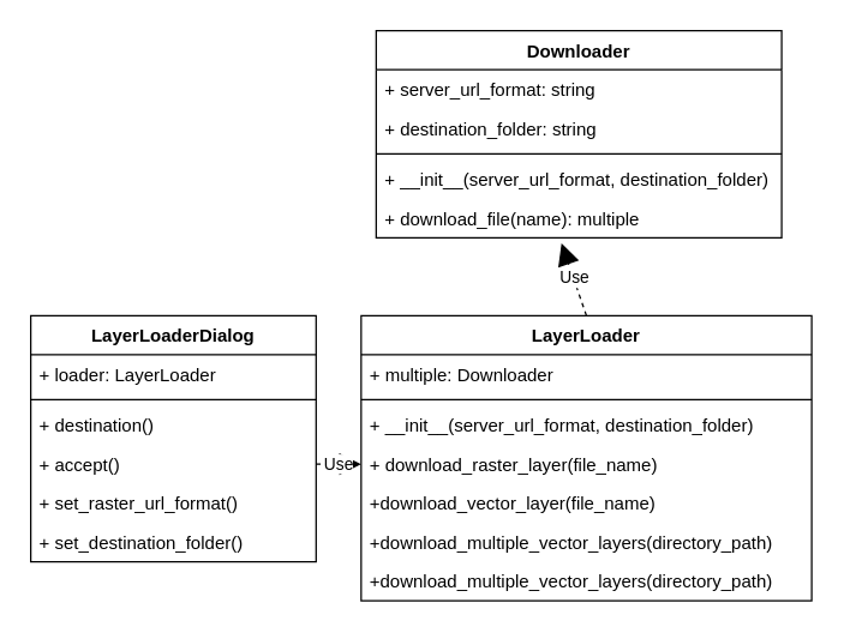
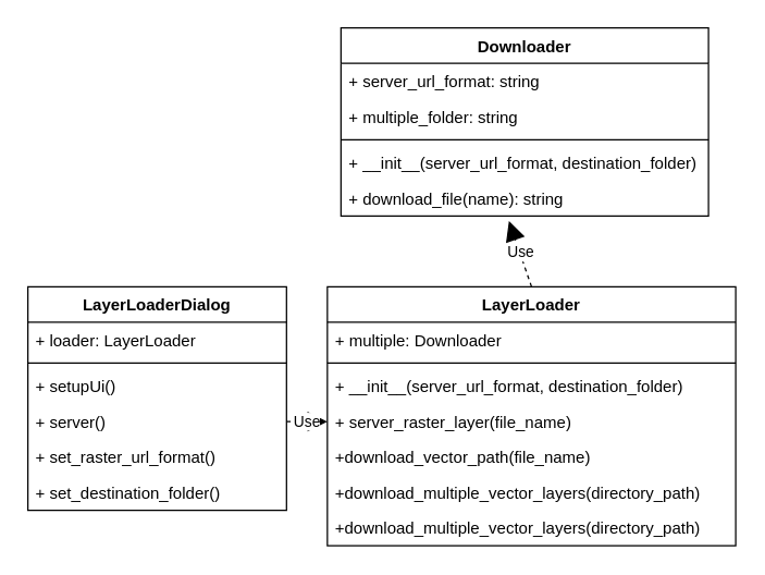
- <mxCell id="11" value="+ destination_folder: string" style="text;strokeColor=none;fillColor=none;align=left;verticalAlign=top;spacingLeft=4;spacingRight=4;overflow=hidden;rotatable=0;points=[[0,0.5],[1,0.5]];portConstraint=eastwest;" parent="9" vertex="1"><mxGeometry y="52" width="270" height="26" as="geometry" /></mxCell>
+ <mxCell id="11" value="+ multiple_folder: string" style="text;strokeColor=none;fillColor=none;align=left;verticalAlign=top;spacingLeft=4;spacingRight=4;overflow=hidden;rotatable=0;points=[[0,0.5],[1,0.5]];portConstraint=eastwest;" parent="9" vertex="1"><mxGeometry y="52" width="270" height="26" as="geometry" /></mxCell>
- <mxCell id="14" value="+ download_file(name): multiple" style="text;strokeColor=none;fillColor=none;align=left;verticalAlign=top;spacingLeft=4;spacingRight=4;overflow=hidden;rotatable=0;points=[[0,0.5],[1,0.5]];portConstraint=eastwest;" parent="9" vertex="1"><mxGeometry y="112" width="270" height="26" as="geometry" /></mxCell>
+ <mxCell id="14" value="+ download_file(name): string" style="text;strokeColor=none;fillColor=none;align=left;verticalAlign=top;spacingLeft=4;spacingRight=4;overflow=hidden;rotatable=0;points=[[0,0.5],[1,0.5]];portConstraint=eastwest;" parent="9" vertex="1"><mxGeometry y="112" width="270" height="26" as="geometry" /></mxCell>
- <mxCell id="5" value="+ destination()" style="text;strokeColor=none;fillColor=none;align=left;verticalAlign=top;spacingLeft=4;spacingRight=4;overflow=hidden;rotatable=0;points=[[0,0.5],[1,0.5]];portConstraint=eastwest;" parent="2" vertex="1"><mxGeometry y="60" width="190" height="26" as="geometry" /></mxCell>
+ <mxCell id="5" value="+ setupUi()" style="text;strokeColor=none;fillColor=none;align=left;verticalAlign=top;spacingLeft=4;spacingRight=4;overflow=hidden;rotatable=0;points=[[0,0.5],[1,0.5]];portConstraint=eastwest;" parent="2" vertex="1"><mxGeometry y="60" width="190" height="26" as="geometry" /></mxCell>
- <mxCell id="6" value="+ accept()" style="text;strokeColor=none;fillColor=none;align=left;verticalAlign=top;spacingLeft=4;spacingRight=4;overflow=hidden;rotatable=0;points=[[0,0.5],[1,0.5]];portConstraint=eastwest;" parent="2" vertex="1"><mxGeometry y="86" width="190" height="26" as="geometry" /></mxCell>
+ <mxCell id="6" value="+ server()" style="text;strokeColor=none;fillColor=none;align=left;verticalAlign=top;spacingLeft=4;spacingRight=4;overflow=hidden;rotatable=0;points=[[0,0.5],[1,0.5]];portConstraint=eastwest;" parent="2" vertex="1"><mxGeometry y="86" width="190" height="26" as="geometry" /></mxCell>
- <mxCell id="19" value="+ download_raster_layer(file_name)" style="text;strokeColor=none;fillColor=none;align=left;verticalAlign=top;spacingLeft=4;spacingRight=4;overflow=hidden;rotatable=0;points=[[0,0.5],[1,0.5]];portConstraint=eastwest;" parent="15" vertex="1"><mxGeometry y="86" width="300" height="26" as="geometry" /></mxCell>
+ <mxCell id="19" value="+ server_raster_layer(file_name)" style="text;strokeColor=none;fillColor=none;align=left;verticalAlign=top;spacingLeft=4;spacingRight=4;overflow=hidden;rotatable=0;points=[[0,0.5],[1,0.5]];portConstraint=eastwest;" parent="15" vertex="1"><mxGeometry y="86" width="300" height="26" as="geometry" /></mxCell>
- <mxCell id="20" value="+download_vector_layer(file_name)" style="text;strokeColor=none;fillColor=none;align=left;verticalAlign=top;spacingLeft=4;spacingRight=4;overflow=hidden;rotatable=0;points=[[0,0.5],[1,0.5]];portConstraint=eastwest;" parent="15" vertex="1"><mxGeometry y="112" width="300" height="26" as="geometry" /></mxCell>
+ <mxCell id="20" value="+download_vector_path(file_name)" style="text;strokeColor=none;fillColor=none;align=left;verticalAlign=top;spacingLeft=4;spacingRight=4;overflow=hidden;rotatable=0;points=[[0,0.5],[1,0.5]];portConstraint=eastwest;" parent="15" vertex="1"><mxGeometry y="112" width="300" height="26" as="geometry" /></mxCell>
